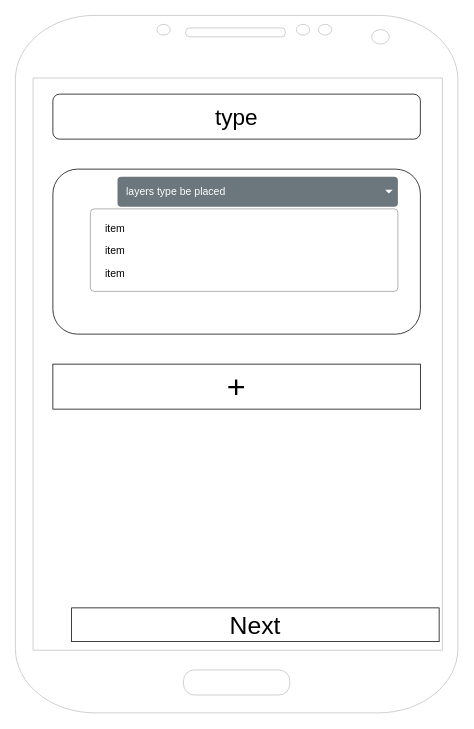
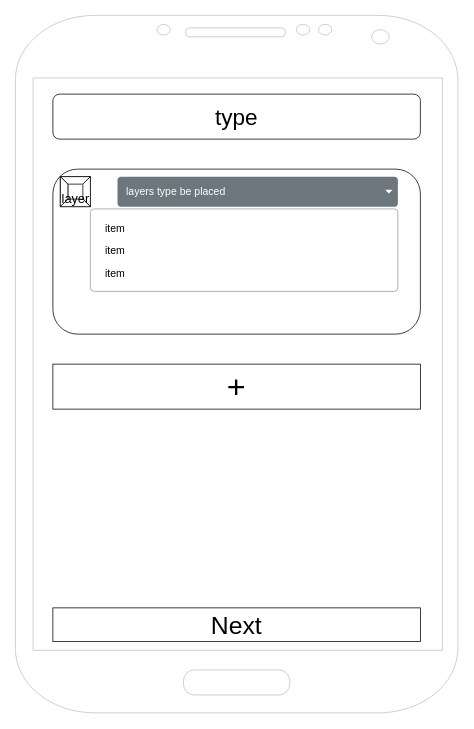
+ <mxCell id="8" value="&lt;font style=&quot;font-size: 17px;&quot;&gt;layer&lt;/font&gt;" style="labelPosition=center;verticalLabelPosition=middle;align=center;html=1;shape=mxgraph.basic.button;dx=10;fontSize=43;" vertex="1" parent="1"><mxGeometry x="80" width="40" height="40" as="geometry" y="235" /></mxCell>
- <mxCell id="6" value="&lt;font style=&quot;font-size: 33px;&quot;&gt;Next&lt;/font&gt;" style="rounded=0;whiteSpace=wrap;html=1;fontSize=17;" vertex="1" parent="2"><mxGeometry x="75" y="790" width="490" height="45" as="geometry" /></mxCell>
+ <mxCell id="6" value="&lt;font style=&quot;font-size: 33px;&quot;&gt;Next&lt;/font&gt;" style="rounded=0;whiteSpace=wrap;html=1;fontSize=17;" vertex="1" parent="2"><mxGeometry x="50" y="790" width="490" height="45" as="geometry" /></mxCell>
